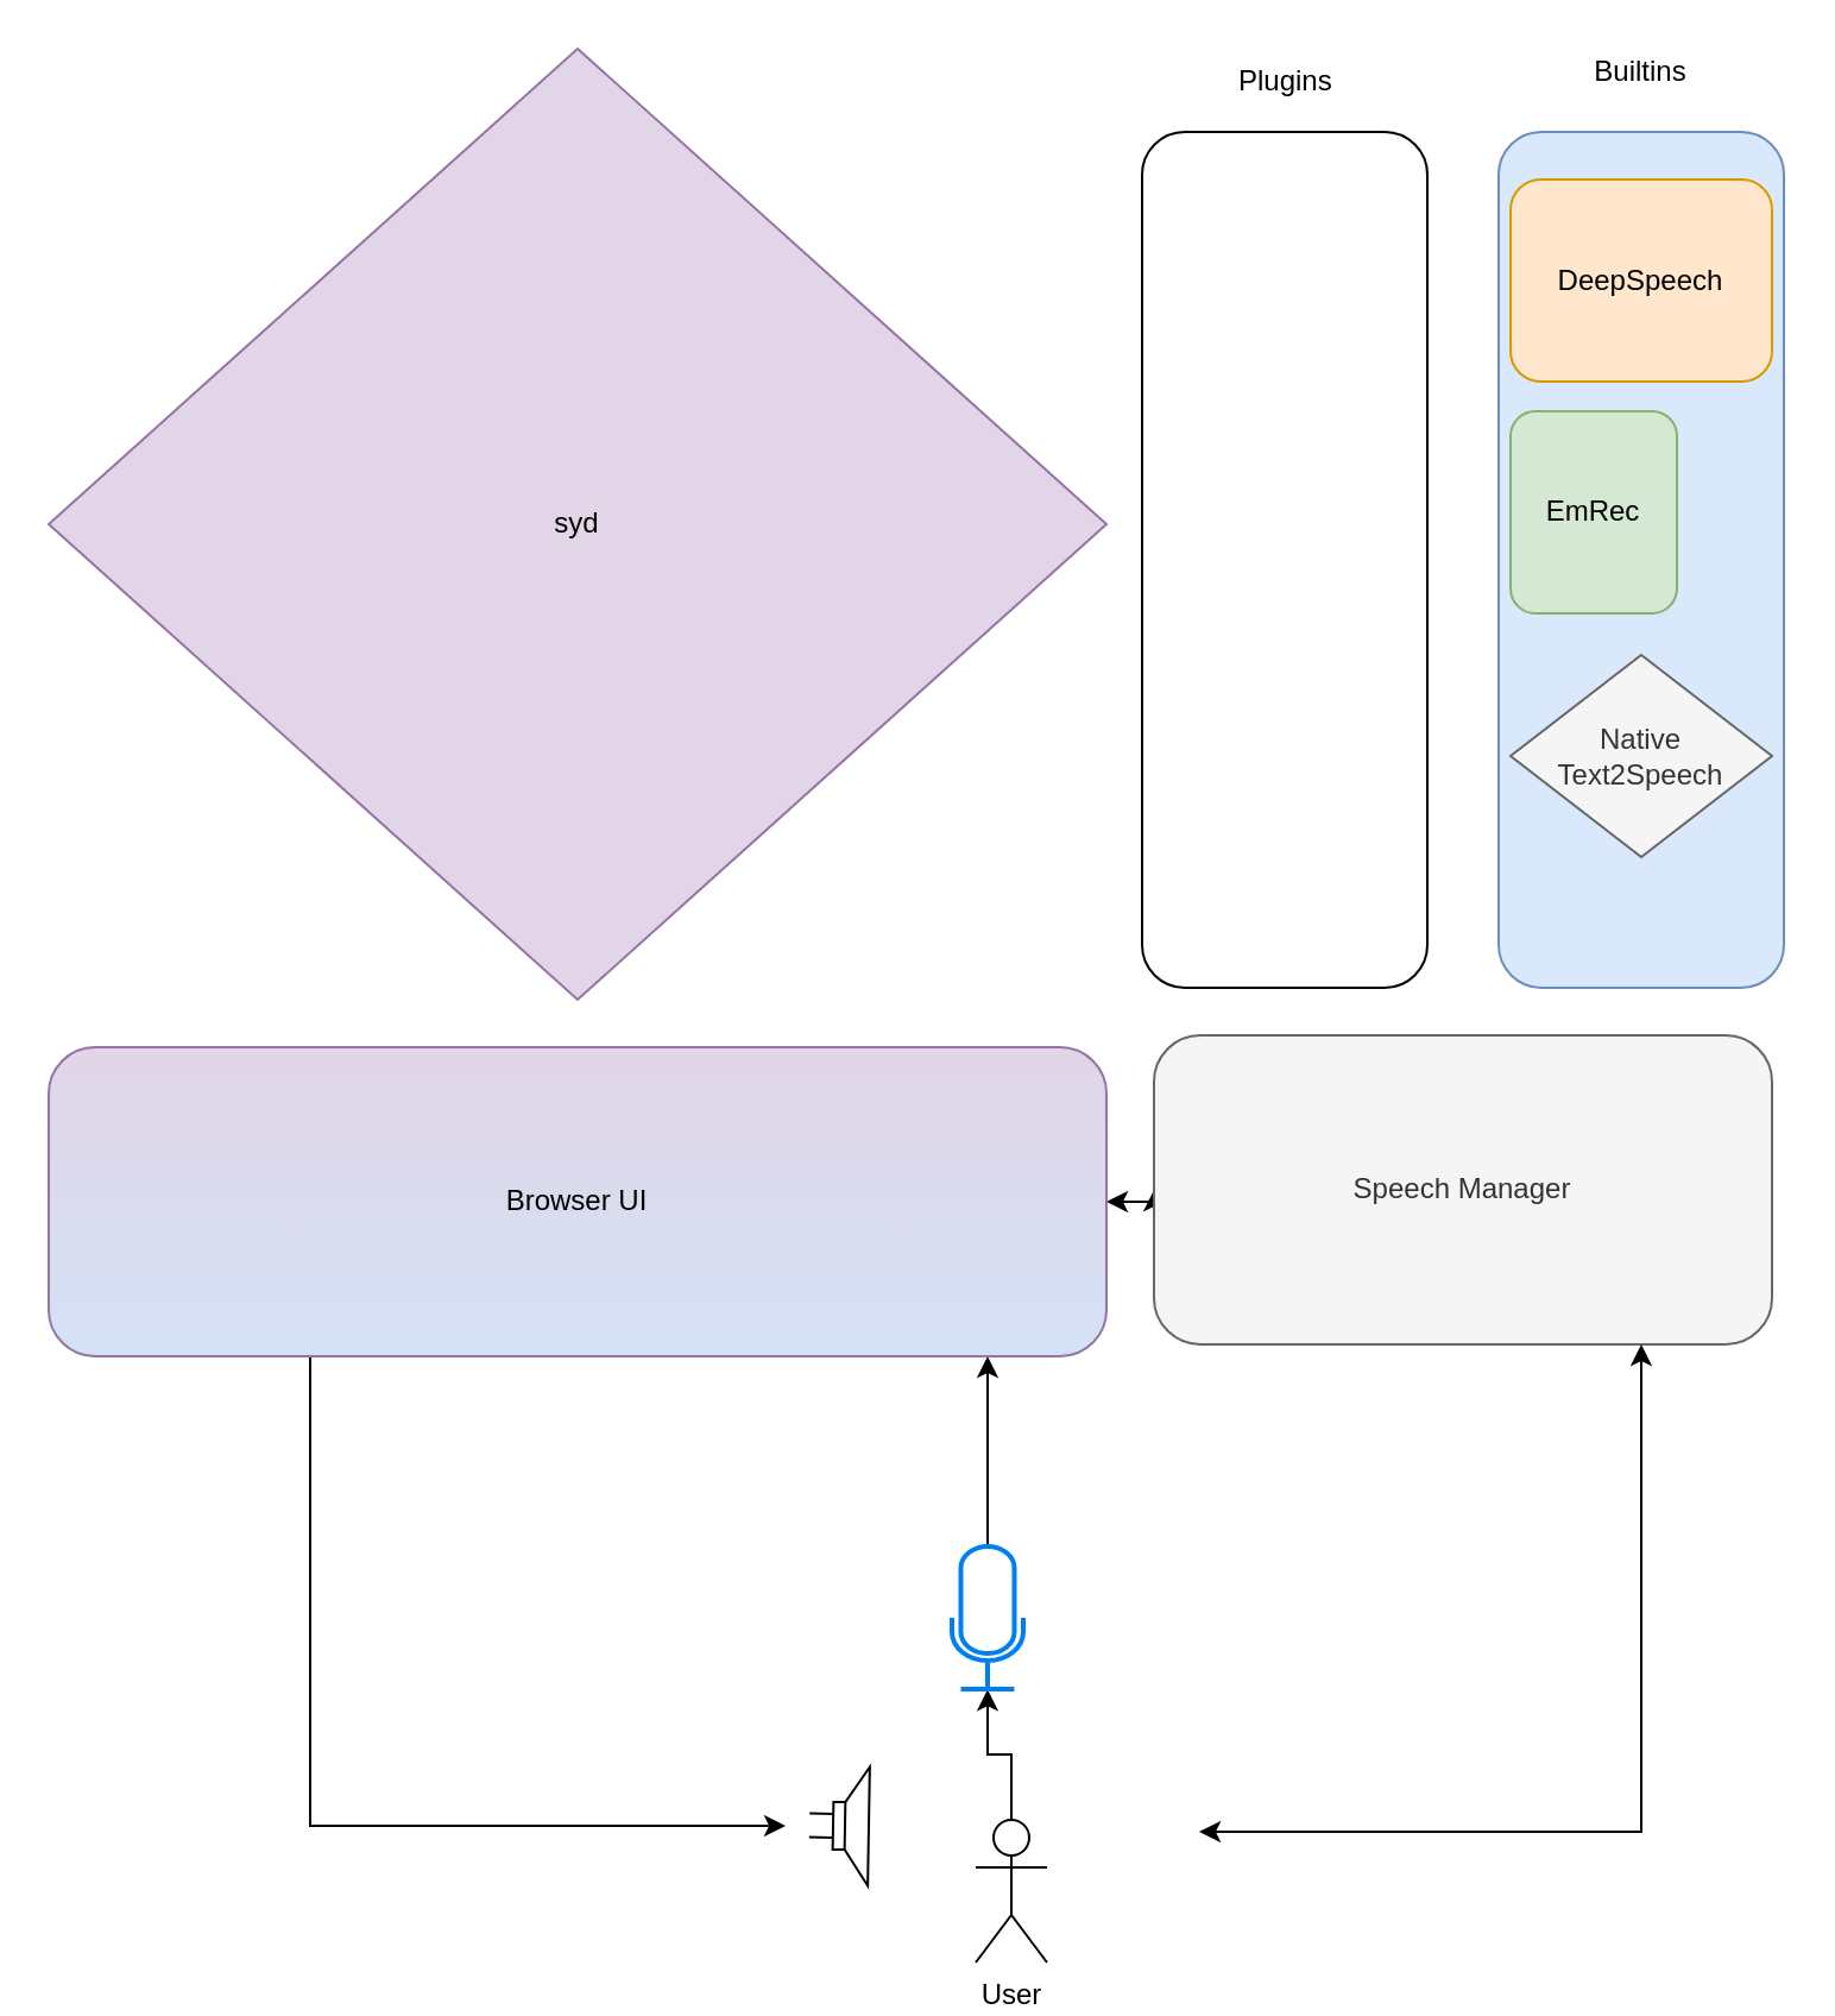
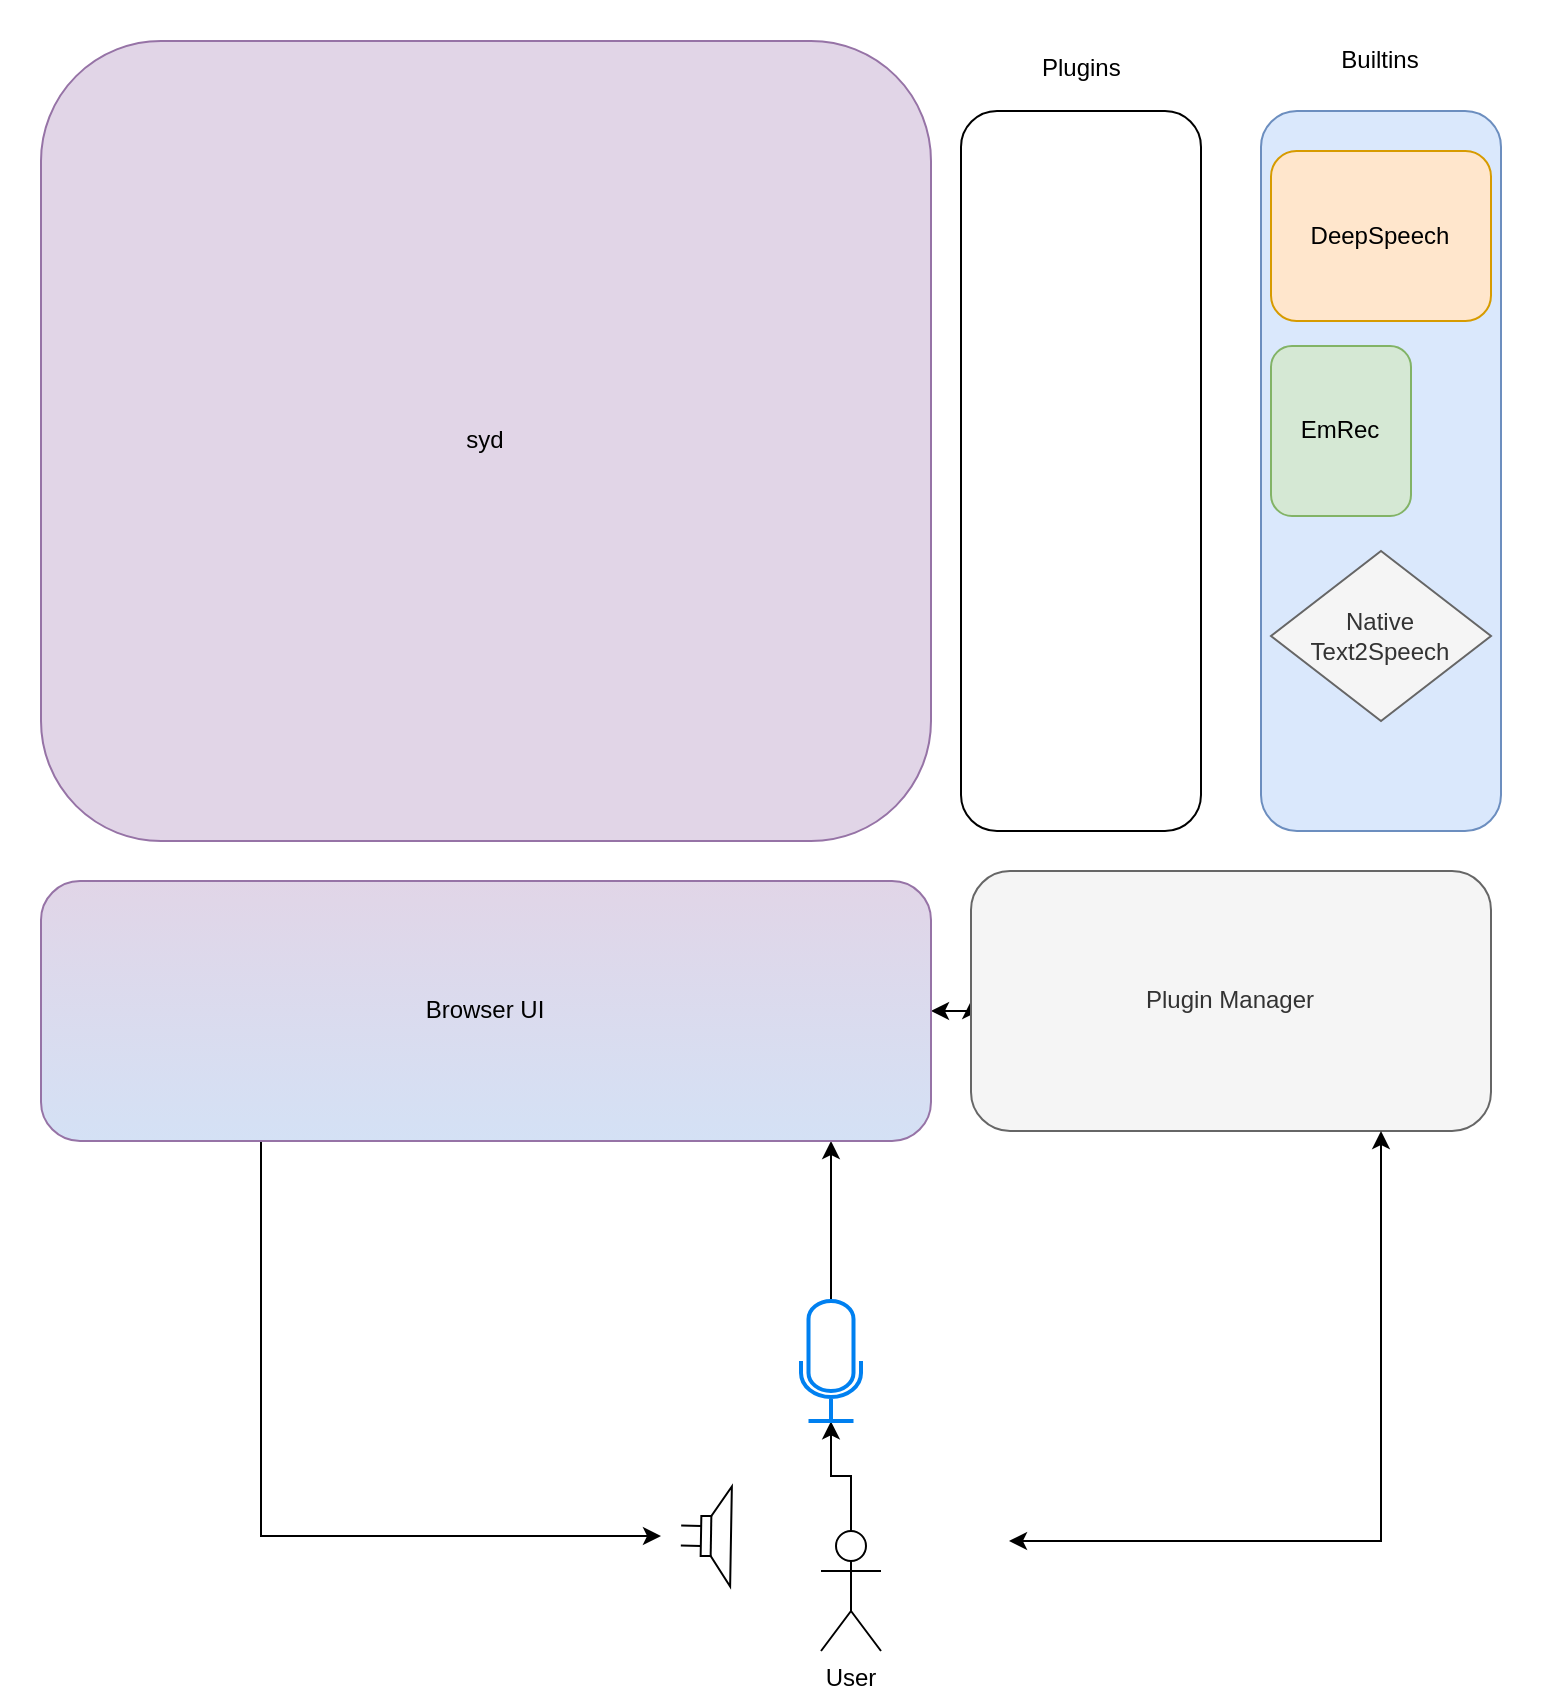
- <mxCell id="3" value="syd" style="rhombus;whiteSpace=wrap;html=1;fillColor=#e1d5e7;strokeColor=#9673a6;" parent="1" vertex="1"><mxGeometry x="20" y="20" width="445" height="400" as="geometry" /></mxCell>
+ <mxCell id="3" value="syd" style="rounded=1;whiteSpace=wrap;html=1;fillColor=#e1d5e7;strokeColor=#9673a6;" parent="1" vertex="1"><mxGeometry x="20" y="20" width="445" height="400" as="geometry" /></mxCell>
- <mxCell id="13" value="Speech Manager" style="rounded=1;whiteSpace=wrap;html=1;fillColor=#f5f5f5;strokeColor=#666666;fontColor=#333333;" vertex="1" parent="1"><mxGeometry x="485" y="435" width="260" height="130" as="geometry" /></mxCell>
+ <mxCell id="13" value="Plugin Manager" style="rounded=1;whiteSpace=wrap;html=1;fillColor=#f5f5f5;strokeColor=#666666;fontColor=#333333;" vertex="1" parent="1"><mxGeometry x="485" y="435" width="260" height="130" as="geometry" /></mxCell>
